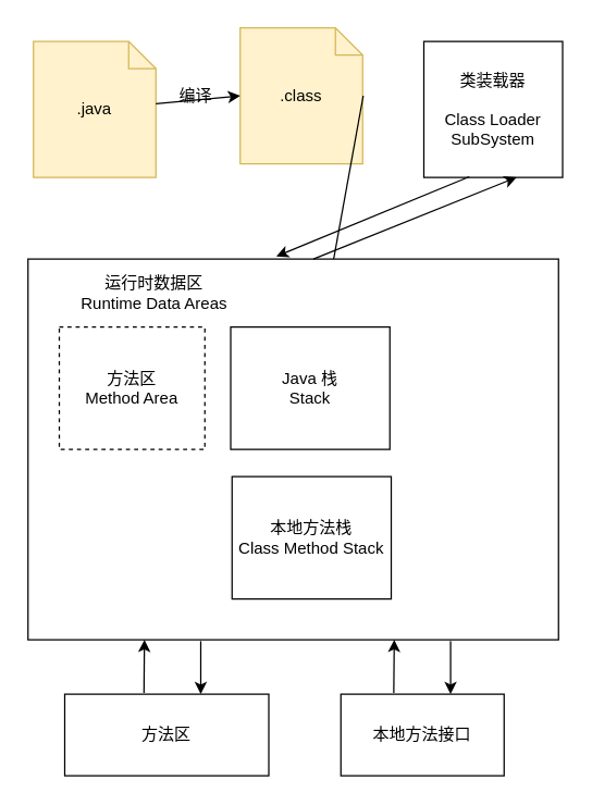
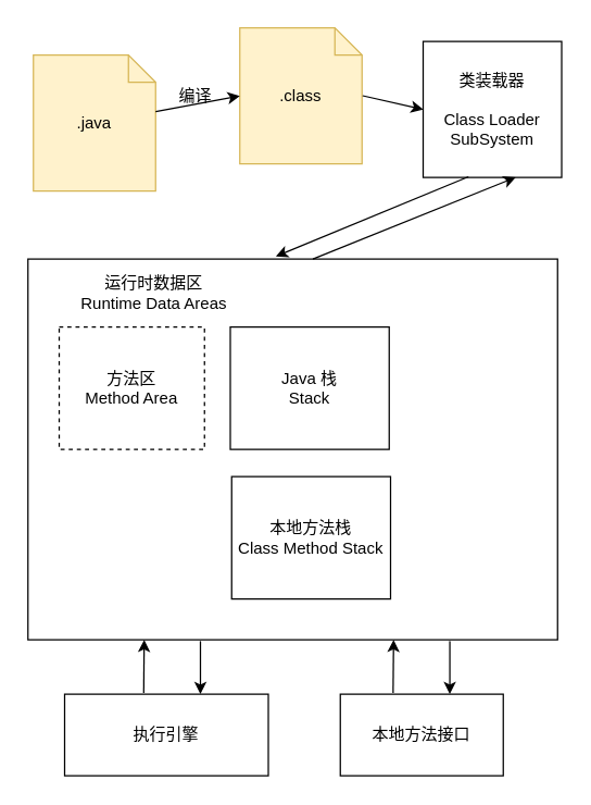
- <mxCell id="2" value=".java" style="shape=note;size=20;whiteSpace=wrap;html=1;fillColor=#fff2cc;strokeColor=#d6b656;" vertex="1" parent="1"><mxGeometry x="24" y="30" width="90" height="100" as="geometry" /></mxCell>
+ <mxCell id="2" value=".java" style="shape=note;size=20;whiteSpace=wrap;html=1;fillColor=#fff2cc;strokeColor=#d6b656;" vertex="1" parent="1"><mxGeometry x="24" y="40" width="90" height="100" as="geometry" /></mxCell>
- <mxCell id="7" value="" style="endArrow=classic;html=1;exitX=1.005;exitY=0.499;exitDx=0;exitDy=0;exitPerimeter=0;" edge="1" parent="1" source="3" target="10"><mxGeometry width="50" height="50" relative="1" as="geometry"><mxPoint x="62" y="70" as="sourcePoint" /><mxPoint x="53" y="70" as="targetPoint" /></mxGeometry></mxCell>
+ <mxCell id="7" value="" style="endArrow=classic;html=1;entryX=0;entryY=0.5;entryDx=0;entryDy=0;exitX=1.005;exitY=0.499;exitDx=0;exitDy=0;exitPerimeter=0;" edge="1" parent="1" source="3" target="6"><mxGeometry width="50" height="50" relative="1" as="geometry"><mxPoint x="62" y="70" as="sourcePoint" /><mxPoint x="53" y="70" as="targetPoint" /></mxGeometry></mxCell>
- <mxCell id="14" value="方法区" style="rounded=0;whiteSpace=wrap;html=1;" vertex="1" parent="1"><mxGeometry x="47" y="510" width="150" height="60" as="geometry" /></mxCell>
+ <mxCell id="14" value="执行引擎" style="rounded=0;whiteSpace=wrap;html=1;" vertex="1" parent="1"><mxGeometry x="47" y="510" width="150" height="60" as="geometry" /></mxCell>
